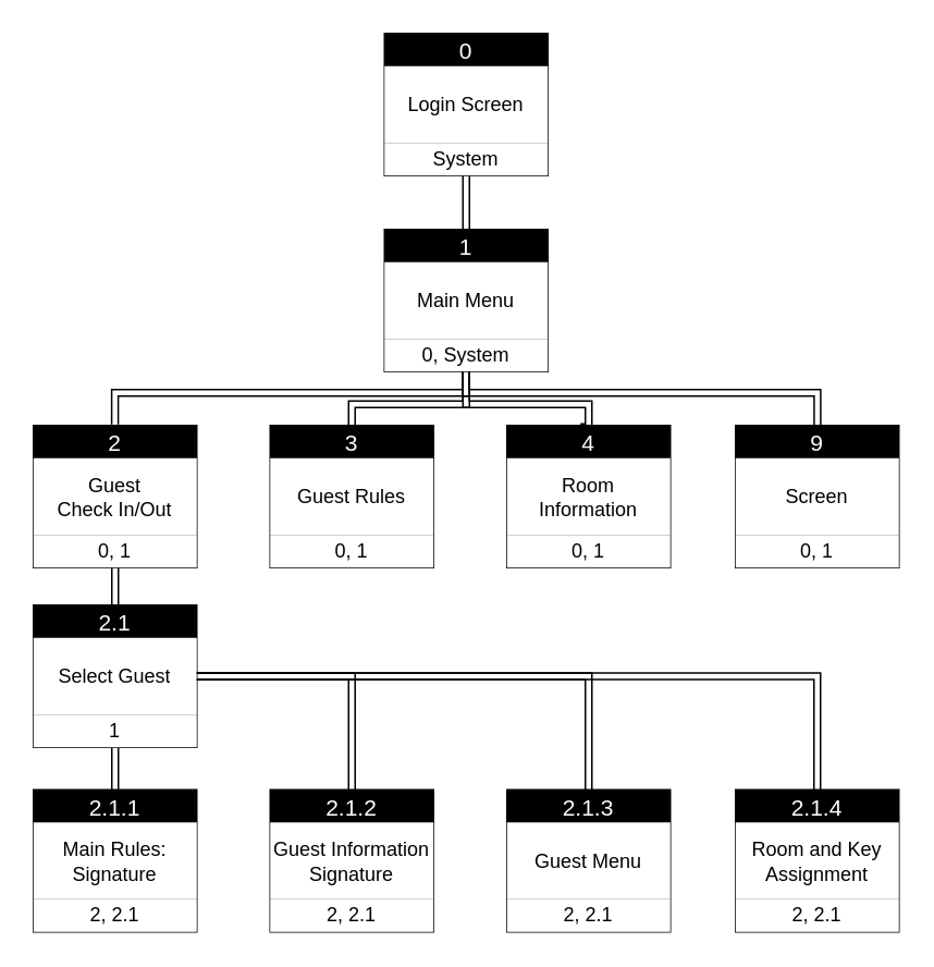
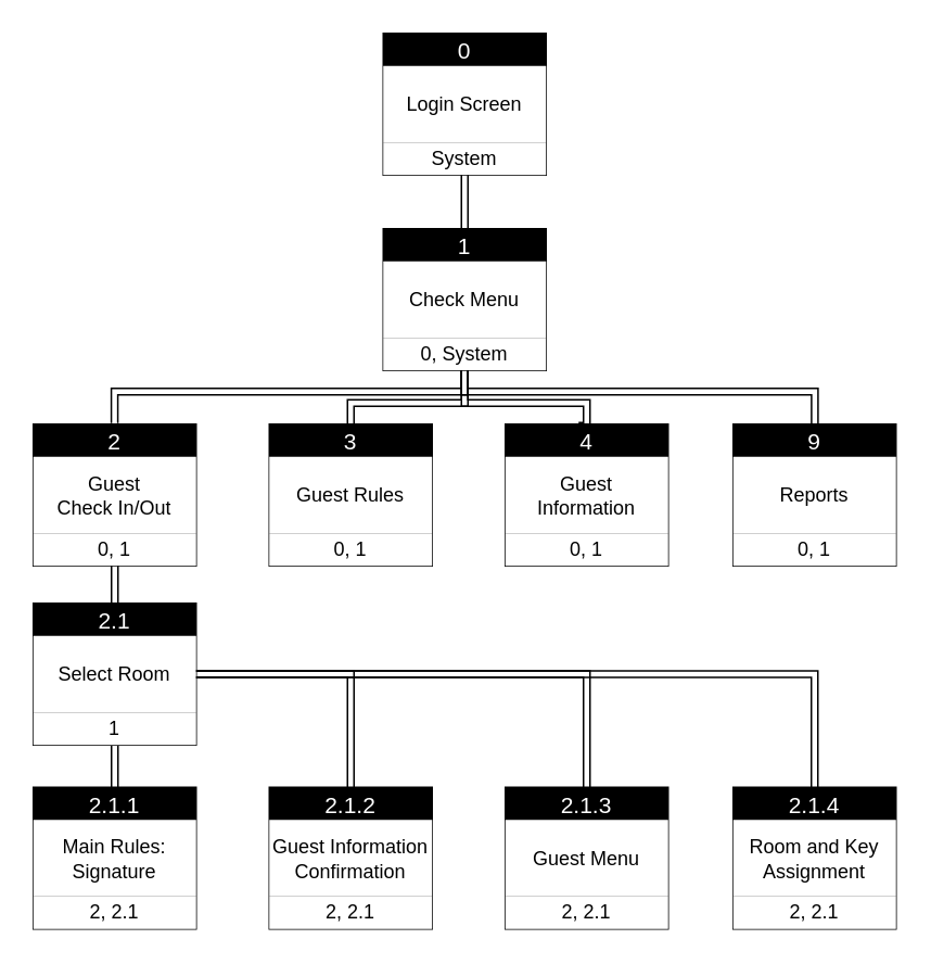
- <mxCell id="13" value="Main Menu" style="shape=partialRectangle;html=1;whiteSpace=wrap;connectable=0;strokeColor=inherit;overflow=hidden;fillColor=#FFFFFF;top=0;left=0;bottom=0;right=0;pointerEvents=1;fillStyle=solid;" vertex="1" parent="12"><mxGeometry width="100" height="47" as="geometry"><mxRectangle width="100" height="47" as="alternateBounds" /></mxGeometry></mxCell>
+ <mxCell id="13" value="Check Menu" style="shape=partialRectangle;html=1;whiteSpace=wrap;connectable=0;strokeColor=inherit;overflow=hidden;fillColor=#FFFFFF;top=0;left=0;bottom=0;right=0;pointerEvents=1;fillStyle=solid;" vertex="1" parent="12"><mxGeometry width="100" height="47" as="geometry"><mxRectangle width="100" height="47" as="alternateBounds" /></mxGeometry></mxCell>
- <mxCell id="78" value="Room&lt;div&gt;Information&lt;/div&gt;" style="shape=partialRectangle;html=1;whiteSpace=wrap;connectable=0;strokeColor=inherit;overflow=hidden;fillColor=#FFFFFF;top=0;left=0;bottom=0;right=0;pointerEvents=1;fillStyle=solid;" vertex="1" parent="77"><mxGeometry width="100" height="47" as="geometry"><mxRectangle width="100" height="47" as="alternateBounds" /></mxGeometry></mxCell>
+ <mxCell id="78" value="Guest&lt;div&gt;Information&lt;/div&gt;" style="shape=partialRectangle;html=1;whiteSpace=wrap;connectable=0;strokeColor=inherit;overflow=hidden;fillColor=#FFFFFF;top=0;left=0;bottom=0;right=0;pointerEvents=1;fillStyle=solid;" vertex="1" parent="77"><mxGeometry width="100" height="47" as="geometry"><mxRectangle width="100" height="47" as="alternateBounds" /></mxGeometry></mxCell>
- <mxCell id="34" value="Screen" style="shape=partialRectangle;html=1;whiteSpace=wrap;connectable=0;strokeColor=inherit;overflow=hidden;fillColor=#FFFFFF;top=0;left=0;bottom=0;right=0;pointerEvents=1;fillStyle=solid;" vertex="1" parent="33"><mxGeometry width="100" height="47" as="geometry"><mxRectangle width="100" height="47" as="alternateBounds" /></mxGeometry></mxCell>
+ <mxCell id="34" value="Reports" style="shape=partialRectangle;html=1;whiteSpace=wrap;connectable=0;strokeColor=inherit;overflow=hidden;fillColor=#FFFFFF;top=0;left=0;bottom=0;right=0;pointerEvents=1;fillStyle=solid;" vertex="1" parent="33"><mxGeometry width="100" height="47" as="geometry"><mxRectangle width="100" height="47" as="alternateBounds" /></mxGeometry></mxCell>
- <mxCell id="50" value="Select Guest" style="shape=partialRectangle;html=1;whiteSpace=wrap;connectable=0;strokeColor=inherit;overflow=hidden;fillColor=#FFFFFF;top=0;left=0;bottom=0;right=0;pointerEvents=1;fillStyle=solid;" vertex="1" parent="49"><mxGeometry width="100" height="47" as="geometry"><mxRectangle width="100" height="47" as="alternateBounds" /></mxGeometry></mxCell>
+ <mxCell id="50" value="Select Room" style="shape=partialRectangle;html=1;whiteSpace=wrap;connectable=0;strokeColor=inherit;overflow=hidden;fillColor=#FFFFFF;top=0;left=0;bottom=0;right=0;pointerEvents=1;fillStyle=solid;" vertex="1" parent="49"><mxGeometry width="100" height="47" as="geometry"><mxRectangle width="100" height="47" as="alternateBounds" /></mxGeometry></mxCell>
- <mxCell id="71" value="Guest Information&lt;div&gt;Signature&lt;/div&gt;" style="shape=partialRectangle;html=1;whiteSpace=wrap;connectable=0;strokeColor=inherit;overflow=hidden;fillColor=#FFFFFF;top=0;left=0;bottom=0;right=0;pointerEvents=1;fillStyle=solid;" vertex="1" parent="70"><mxGeometry width="100" height="47" as="geometry"><mxRectangle width="100" height="47" as="alternateBounds" /></mxGeometry></mxCell>
+ <mxCell id="71" value="Guest Information&lt;div&gt;Confirmation&lt;/div&gt;" style="shape=partialRectangle;html=1;whiteSpace=wrap;connectable=0;strokeColor=inherit;overflow=hidden;fillColor=#FFFFFF;top=0;left=0;bottom=0;right=0;pointerEvents=1;fillStyle=solid;" vertex="1" parent="70"><mxGeometry width="100" height="47" as="geometry"><mxRectangle width="100" height="47" as="alternateBounds" /></mxGeometry></mxCell>
